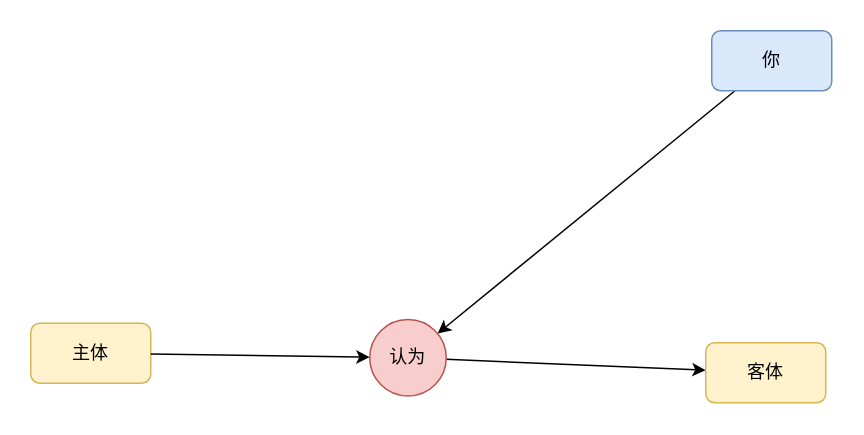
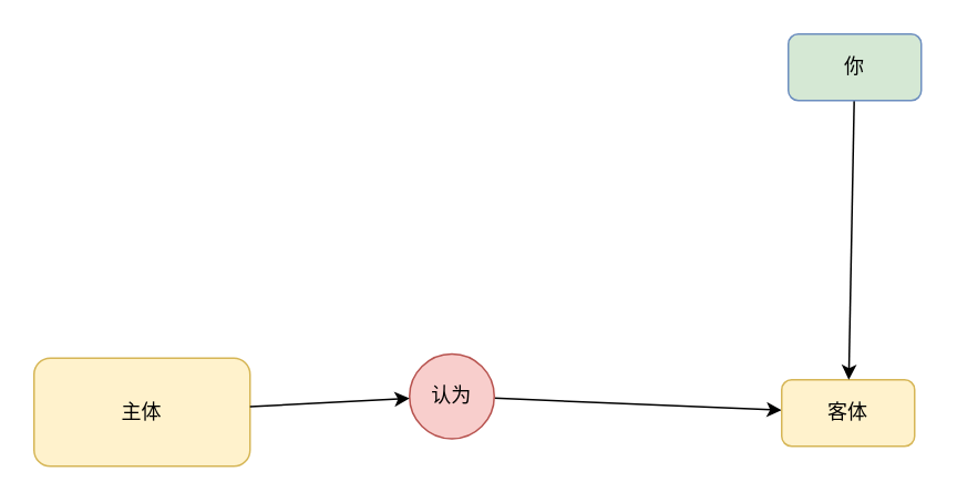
- <mxCell id="8" value="你" style="rounded=1;whiteSpace=wrap;html=1;fontFamily=Times New Roman;fillColor=#dae8fc;strokeColor=#6c8ebf;" vertex="1" parent="1"><mxGeometry x="474" y="20" width="80" height="40" as="geometry" /></mxCell>
+ <mxCell id="8" value="你" style="rounded=1;whiteSpace=wrap;html=1;fontFamily=Times New Roman;fillColor=#d5e8d4;strokeColor=#6c8ebf;" vertex="1" parent="1"><mxGeometry x="474" y="20" width="80" height="40" as="geometry" /></mxCell>
- <mxCell id="7" style="rounded=1;orthogonalLoop=1;jettySize=auto;html=1;" edge="1" parent="1" source="8" target="5"><mxGeometry relative="1" as="geometry" /></mxCell>
+ <mxCell id="7" style="rounded=1;orthogonalLoop=1;jettySize=auto;html=1;" edge="1" parent="1" source="8" target="4"><mxGeometry relative="1" as="geometry" /></mxCell>
- <mxCell id="3" value="主体" style="rounded=1;whiteSpace=wrap;html=1;fontFamily=Times New Roman;fillColor=#fff2cc;strokeColor=#d6b656;" parent="1" vertex="1"><mxGeometry x="20" y="215" width="80" height="40" as="geometry" /></mxCell>
+ <mxCell id="3" value="主体" style="rounded=1;whiteSpace=wrap;html=1;fontFamily=Times New Roman;fillColor=#fff2cc;strokeColor=#d6b656;" parent="1" vertex="1"><mxGeometry x="20" y="215" width="130" height="65" as="geometry" /></mxCell>
